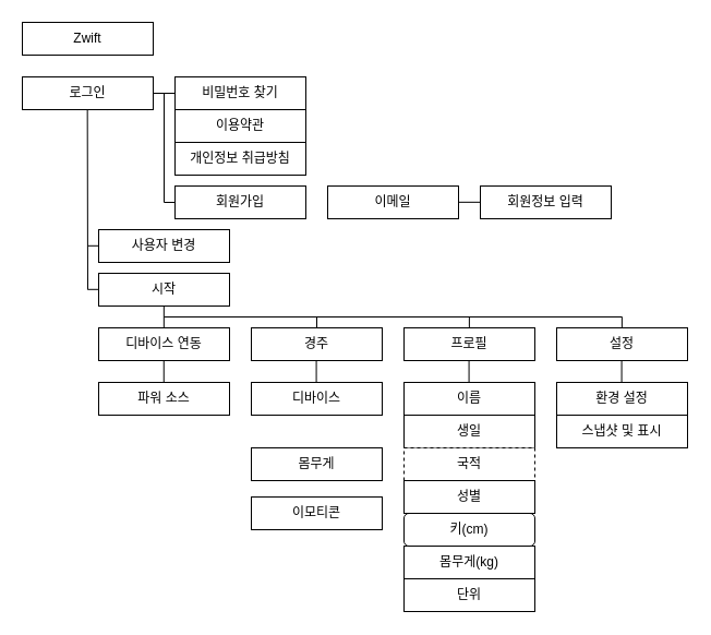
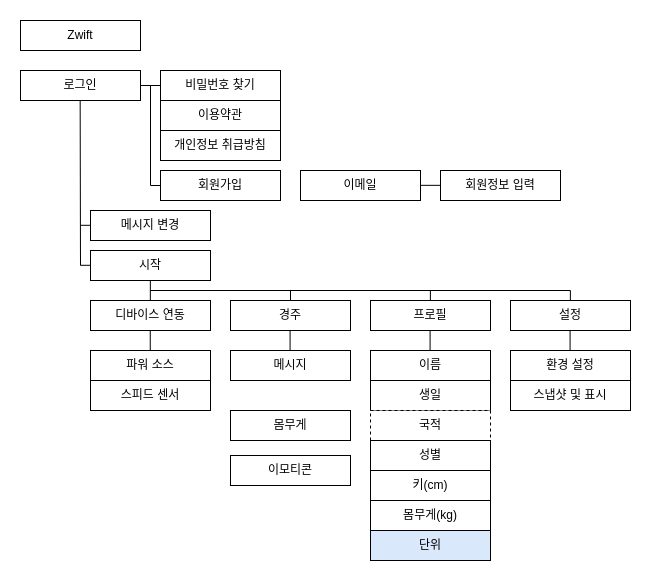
- <mxCell id="4" value="사용자 변경" style="rounded=0;whiteSpace=wrap;html=1;" parent="1" vertex="1"><mxGeometry x="90" y="210" width="120" height="30" as="geometry" /></mxCell>
+ <mxCell id="4" value="메시지 변경" style="rounded=0;whiteSpace=wrap;html=1;" parent="1" vertex="1"><mxGeometry x="90" y="210" width="120" height="30" as="geometry" /></mxCell>
- <mxCell id="31" value="디바이스" style="rounded=0;whiteSpace=wrap;html=1;" parent="1" vertex="1"><mxGeometry x="230" y="350" width="120" height="30" as="geometry" /></mxCell>
+ <mxCell id="31" value="메시지" style="rounded=0;whiteSpace=wrap;html=1;" parent="1" vertex="1"><mxGeometry x="230" y="350" width="120" height="30" as="geometry" /></mxCell>
+ <mxCell id="17" value="스피드 센서" style="rounded=0;whiteSpace=wrap;html=1;" parent="1" vertex="1"><mxGeometry x="90" y="380" width="120" height="30" as="geometry" /></mxCell>
- <mxCell id="25" value="키(cm)" style="whiteSpace=wrap;html=1;rounded=1;" parent="1" vertex="1"><mxGeometry x="370" y="470" width="120" height="30" as="geometry" /></mxCell>
+ <mxCell id="25" value="키(cm)" style="rounded=0;whiteSpace=wrap;html=1;" parent="1" vertex="1"><mxGeometry x="370" y="470" width="120" height="30" as="geometry" /></mxCell>
- <mxCell id="27" value="단위" style="rounded=0;whiteSpace=wrap;html=1;" parent="1" vertex="1"><mxGeometry x="370" y="530" width="120" height="30" as="geometry" /></mxCell>
+ <mxCell id="27" value="단위" style="rounded=0;whiteSpace=wrap;html=1;fillColor=#dae8fc;" parent="1" vertex="1"><mxGeometry x="370" y="530" width="120" height="30" as="geometry" /></mxCell>
